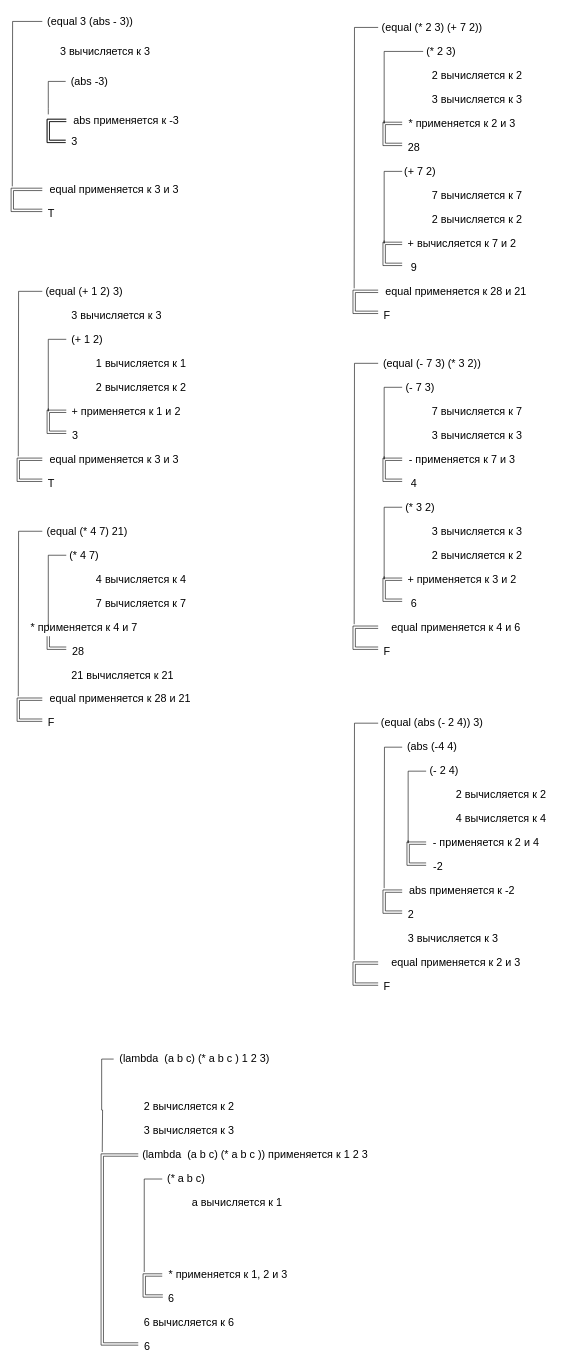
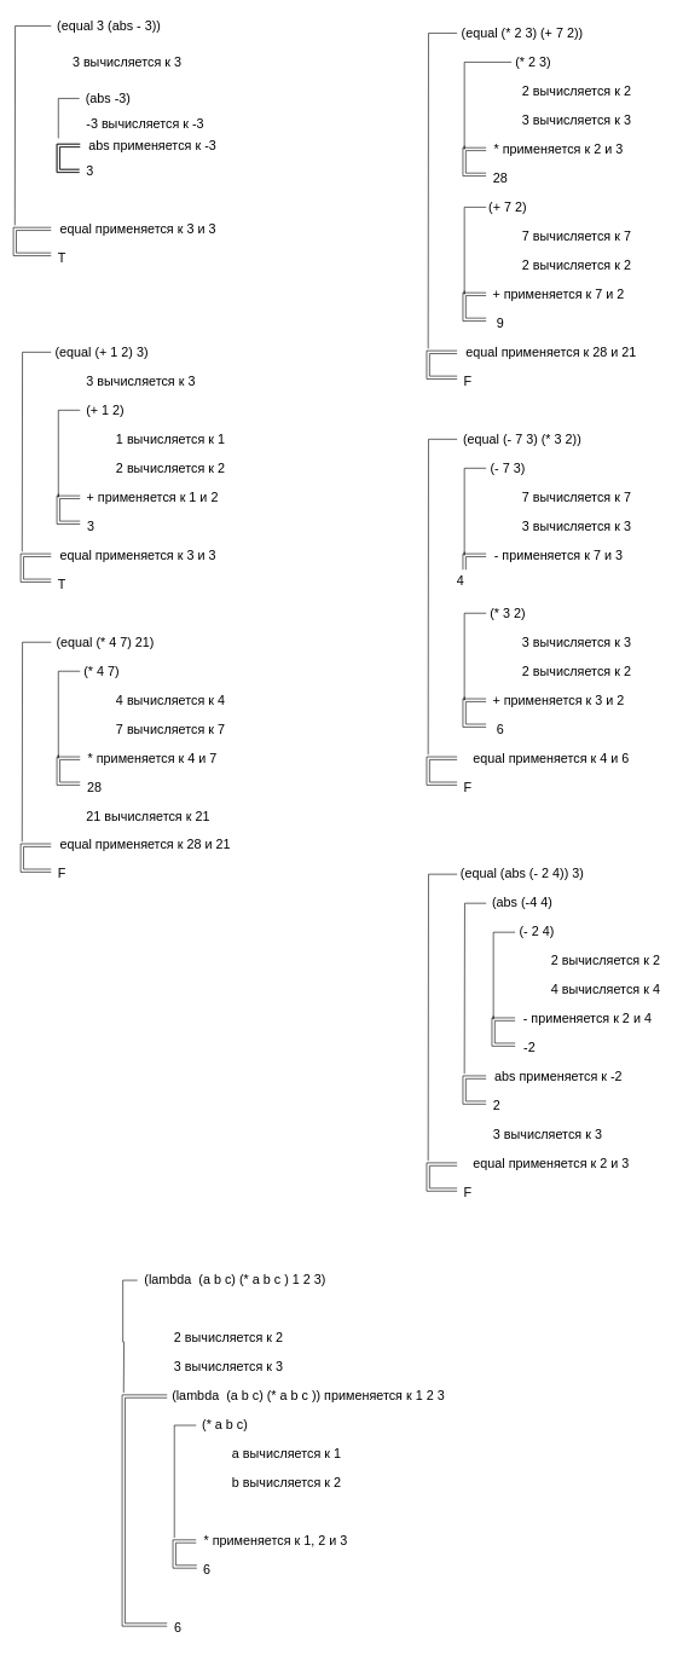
+ <mxCell id="14" value="-3 вычисляется к -3" style="text;html=1;strokeColor=none;fillColor=none;align=center;verticalAlign=middle;whiteSpace=wrap;rounded=0;fontSize=18;" parent="1" vertex="1"><mxGeometry x="110" y="155" width="180" height="30" as="geometry" /></mxCell>
- <mxCell id="48" value="+ вычисляется к 7 и 2" style="text;html=1;strokeColor=none;fillColor=none;align=center;verticalAlign=middle;whiteSpace=wrap;rounded=0;fontSize=18;" parent="1" vertex="1"><mxGeometry x="670" y="390" width="200" height="30" as="geometry" /></mxCell>
+ <mxCell id="48" value="+ применяется к 7 и 2" style="text;html=1;strokeColor=none;fillColor=none;align=center;verticalAlign=middle;whiteSpace=wrap;rounded=0;fontSize=18;" parent="1" vertex="1"><mxGeometry x="670" y="390" width="200" height="30" as="geometry" /></mxCell>
- <mxCell id="78" value="4" style="text;html=1;strokeColor=none;fillColor=none;align=center;verticalAlign=middle;whiteSpace=wrap;rounded=0;fontSize=18;" parent="1" vertex="1"><mxGeometry x="670" y="790" width="40" height="30" as="geometry" /></mxCell>
+ <mxCell id="78" value="4" style="text;html=1;strokeColor=none;fillColor=none;align=center;verticalAlign=middle;whiteSpace=wrap;rounded=0;fontSize=18;" parent="1" vertex="1"><mxGeometry x="615" y="785" width="40" height="30" as="geometry" /></mxCell>
- <mxCell id="36" value="* применяется к 4 и 7" style="text;html=1;strokeColor=none;fillColor=none;align=center;verticalAlign=middle;whiteSpace=wrap;rounded=0;fontSize=18;" parent="1" vertex="1"><mxGeometry x="40" y="1030" width="200" height="30" as="geometry" /></mxCell>
+ <mxCell id="36" value="* применяется к 4 и 7" style="text;html=1;strokeColor=none;fillColor=none;align=center;verticalAlign=middle;whiteSpace=wrap;rounded=0;fontSize=18;" parent="1" vertex="1"><mxGeometry x="110" y="1030" width="200" height="30" as="geometry" /></mxCell>
+ <mxCell id="100" value="b вычисляется к 2" style="text;html=1;strokeColor=none;fillColor=none;align=center;verticalAlign=middle;whiteSpace=wrap;rounded=0;fontSize=18;" vertex="1" parent="1"><mxGeometry x="310" y="2030" width="170" height="30" as="geometry" /></mxCell>
- <mxCell id="107" value="6 вычисляется к 6" style="text;html=1;strokeColor=none;fillColor=none;align=center;verticalAlign=middle;whiteSpace=wrap;rounded=0;fontSize=18;" vertex="1" parent="1"><mxGeometry x="230" y="2190" width="170" height="30" as="geometry" /></mxCell>
